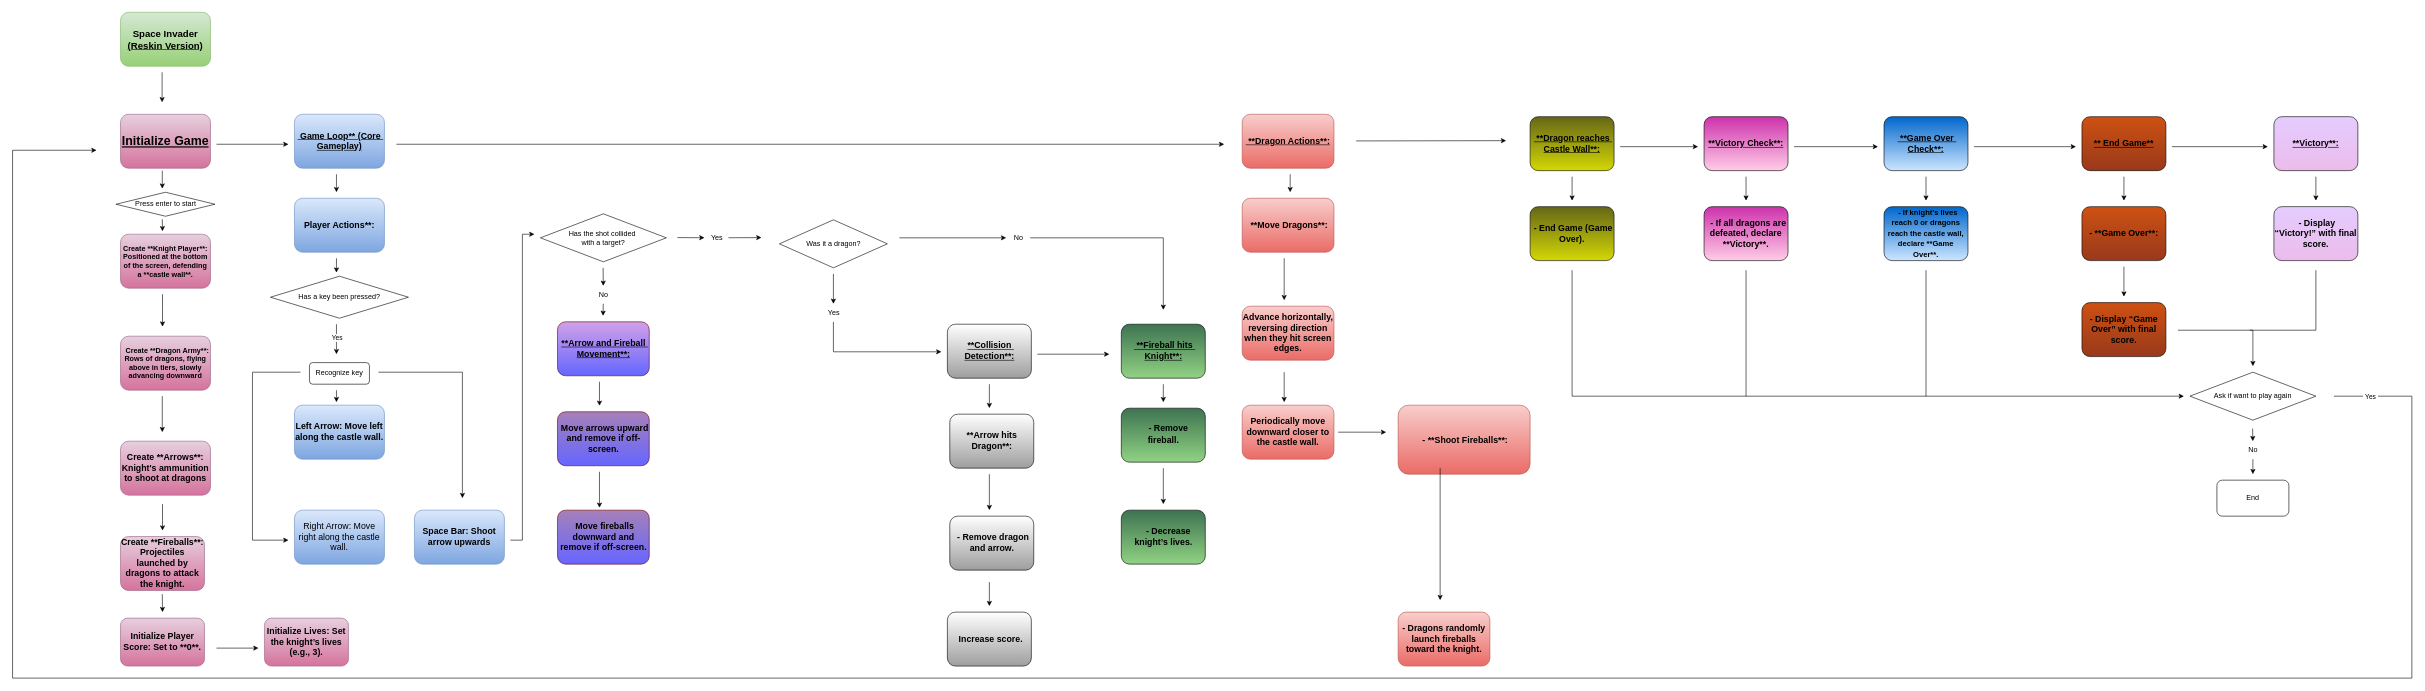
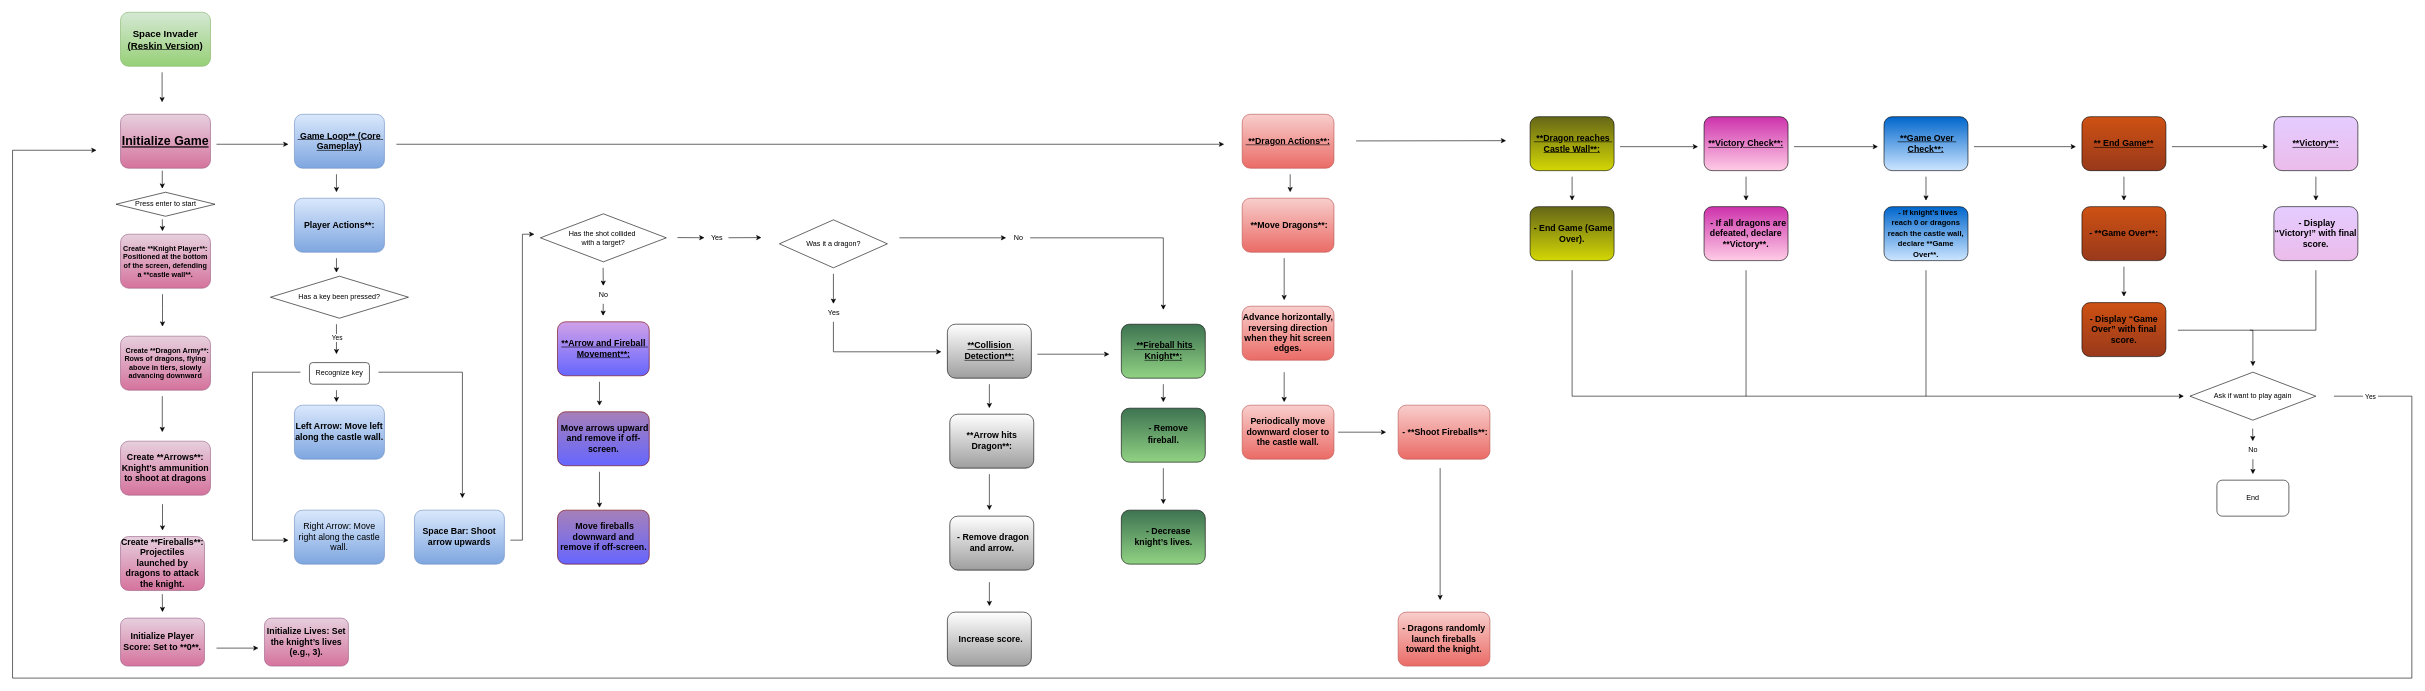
- <mxCell id="34" value="&lt;span id=&quot;docs-internal-guid-bba8c013-7fff-1911-df7f-47b750cace63&quot;&gt;&lt;span style=&quot;font-size: 11pt; font-family: Arial, sans-serif; background-color: transparent; font-variant-numeric: normal; font-variant-east-asian: normal; font-variant-alternates: normal; font-variant-position: normal; vertical-align: baseline; white-space-collapse: preserve;&quot;&gt;&lt;b&gt;&amp;nbsp;- **Shoot Fireballs**:&lt;/b&gt;&lt;/span&gt;&lt;/span&gt;" style="rounded=1;whiteSpace=wrap;html=1;fillColor=#f8cecc;gradientColor=#ea6b66;strokeColor=#b85450;" parent="1" vertex="1"><mxGeometry x="2330" y="675" width="220" height="115" as="geometry" /></mxCell>
+ <mxCell id="34" value="&lt;span id=&quot;docs-internal-guid-bba8c013-7fff-1911-df7f-47b750cace63&quot;&gt;&lt;span style=&quot;font-size: 11pt; font-family: Arial, sans-serif; background-color: transparent; font-variant-numeric: normal; font-variant-east-asian: normal; font-variant-alternates: normal; font-variant-position: normal; vertical-align: baseline; white-space-collapse: preserve;&quot;&gt;&lt;b&gt;&amp;nbsp;- **Shoot Fireballs**:&lt;/b&gt;&lt;/span&gt;&lt;/span&gt;" style="rounded=1;whiteSpace=wrap;html=1;fillColor=#f8cecc;gradientColor=#ea6b66;strokeColor=#b85450;" parent="1" vertex="1"><mxGeometry x="2330" y="675" width="153" height="90" as="geometry" /></mxCell>
